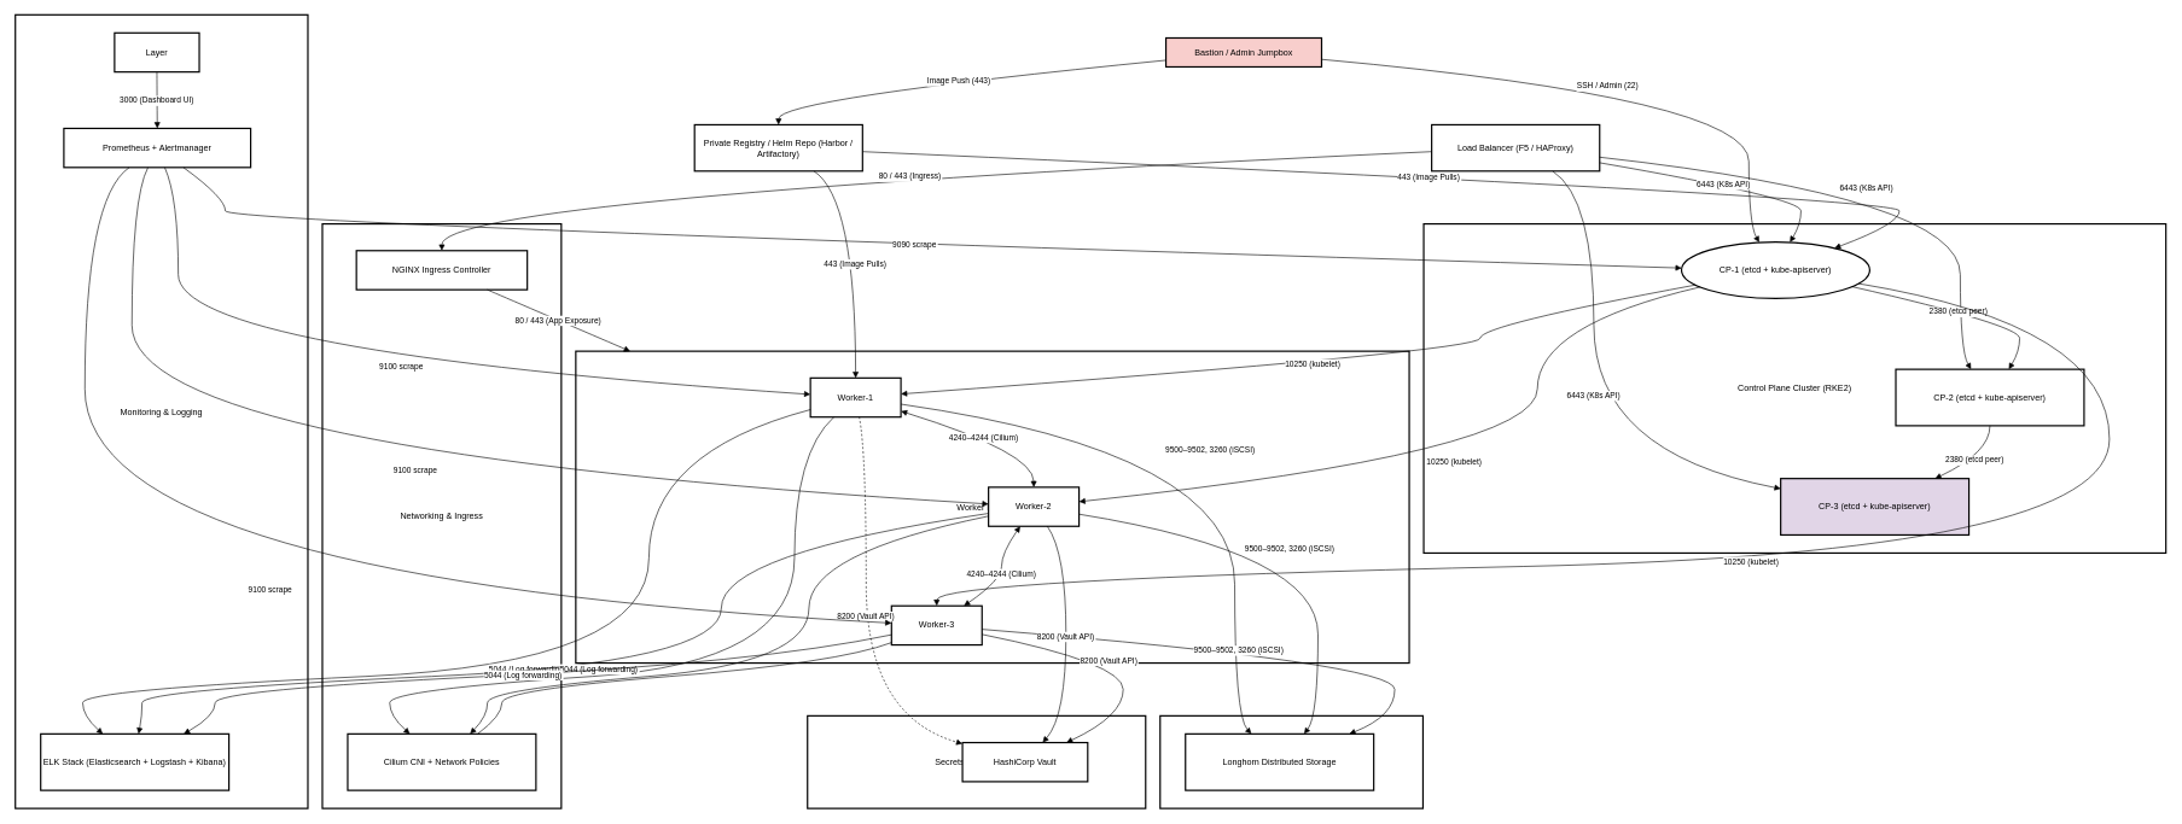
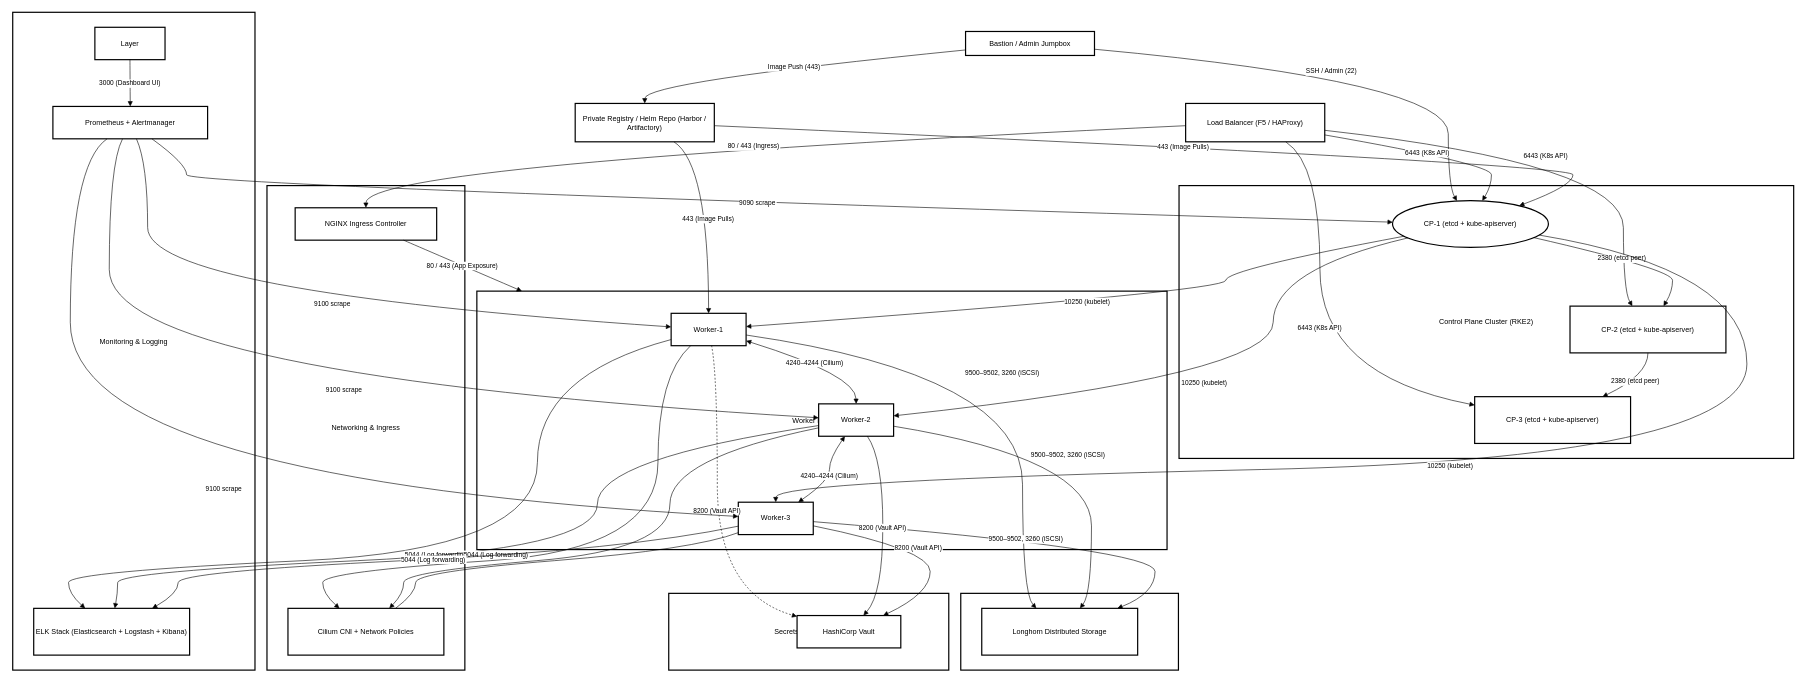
- <mxCell id="10" value="Bastion / Admin Jumpbox" style="whiteSpace=wrap;strokeWidth=2;fillColor=#f8cecc;" vertex="1" parent="1"><mxGeometry x="1609" y="52" width="215" height="40" as="geometry" /></mxCell>
+ <mxCell id="10" value="Bastion / Admin Jumpbox" style="whiteSpace=wrap;strokeWidth=2;" vertex="1" parent="1"><mxGeometry x="1609" y="52" width="215" height="40" as="geometry" /></mxCell>
- <mxCell id="13" value="CP-3 (etcd + kube-apiserver)" style="whiteSpace=wrap;strokeWidth=2;fillColor=#e1d5e7;" vertex="1" parent="1"><mxGeometry x="2458" y="661" width="260" height="78" as="geometry" /></mxCell>
+ <mxCell id="13" value="CP-3 (etcd + kube-apiserver)" style="whiteSpace=wrap;strokeWidth=2;" vertex="1" parent="1"><mxGeometry x="2458" y="661" width="260" height="78" as="geometry" /></mxCell>
